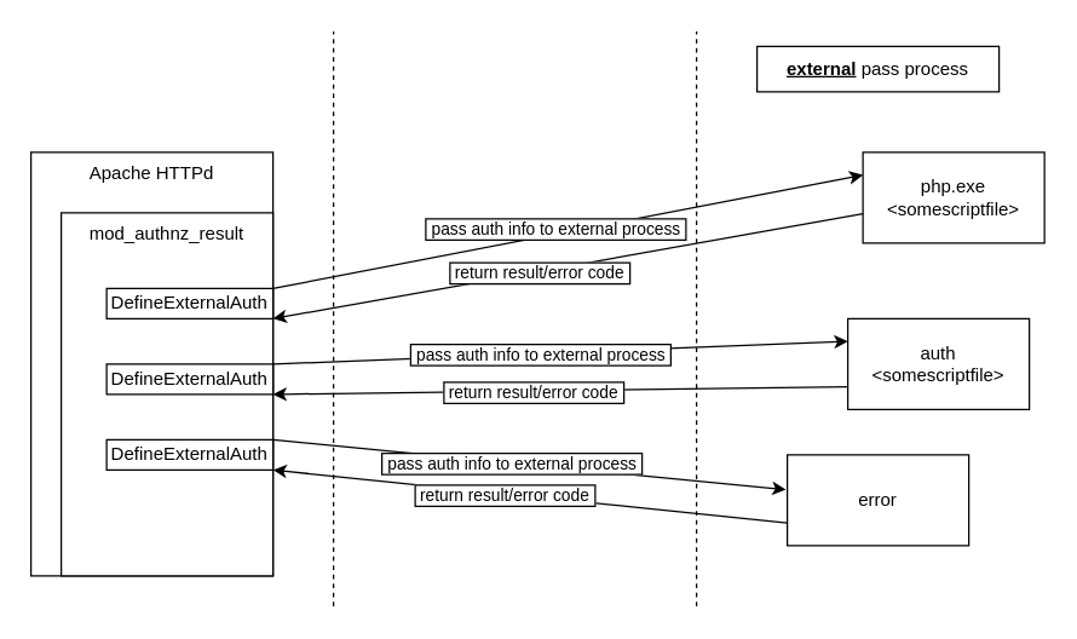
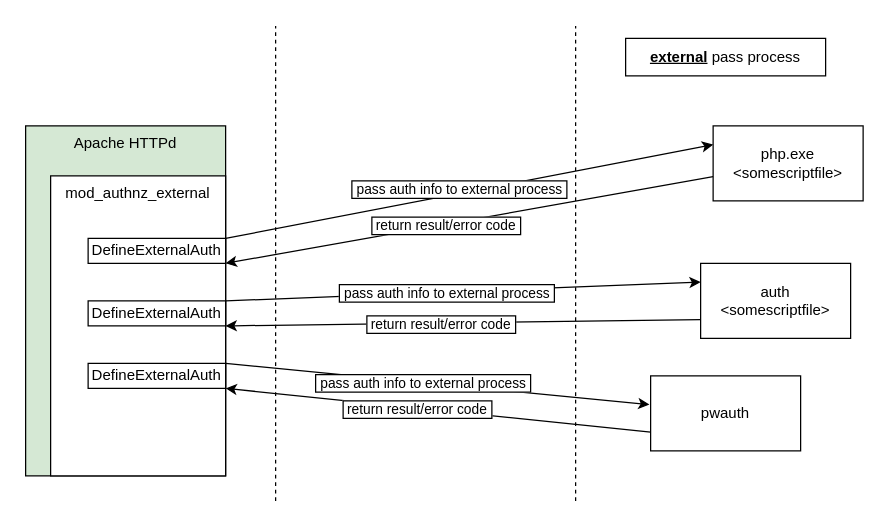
- <mxCell id="5" value="Apache HTTPd" style="whiteSpace=wrap;html=1;strokeColor=#000000;verticalAlign=top;" vertex="1" parent="1"><mxGeometry x="20" y="100" width="160" height="280" as="geometry" /></mxCell>
+ <mxCell id="5" value="Apache HTTPd" style="whiteSpace=wrap;html=1;strokeColor=#000000;verticalAlign=top;fillColor=#d5e8d4;" vertex="1" parent="1"><mxGeometry x="20" y="100" width="160" height="280" as="geometry" /></mxCell>
- <mxCell id="6" value="mod_authnz_result" style="whiteSpace=wrap;html=1;strokeColor=#000000;labelPosition=center;verticalLabelPosition=middle;align=center;verticalAlign=top;" vertex="1" parent="1"><mxGeometry x="40" y="140" width="140" height="240" as="geometry" /></mxCell>
+ <mxCell id="6" value="mod_authnz_external" style="whiteSpace=wrap;html=1;strokeColor=#000000;labelPosition=center;verticalLabelPosition=middle;align=center;verticalAlign=top;" vertex="1" parent="1"><mxGeometry x="40" y="140" width="140" height="240" as="geometry" /></mxCell>
- <mxCell id="9" value="error" style="rounded=0;whiteSpace=wrap;html=1;strokeColor=#000000;" vertex="1" parent="1"><mxGeometry x="520" y="300" width="120" height="60" as="geometry" /></mxCell>
+ <mxCell id="9" value="pwauth" style="rounded=0;whiteSpace=wrap;html=1;strokeColor=#000000;" vertex="1" parent="1"><mxGeometry x="520" y="300" width="120" height="60" as="geometry" /></mxCell>
